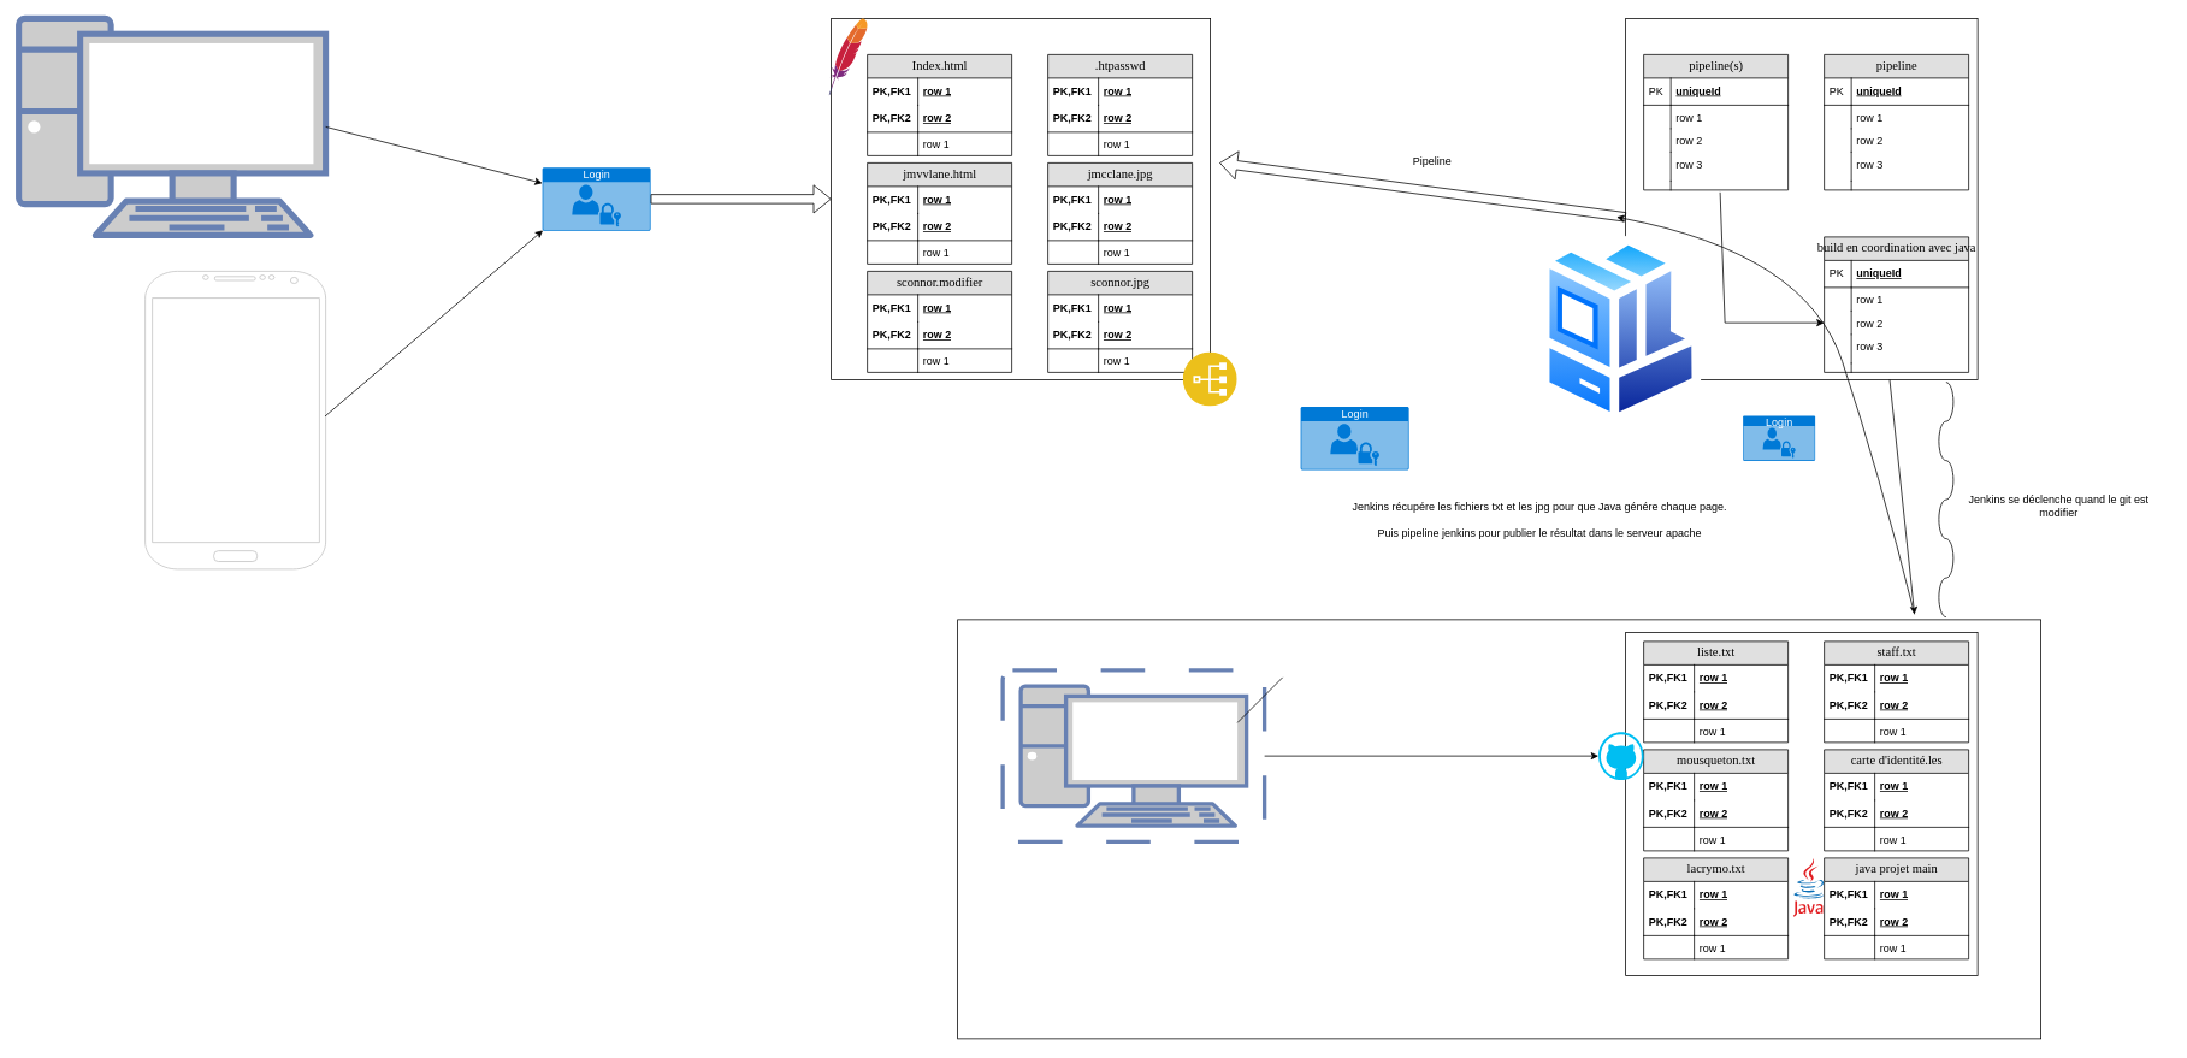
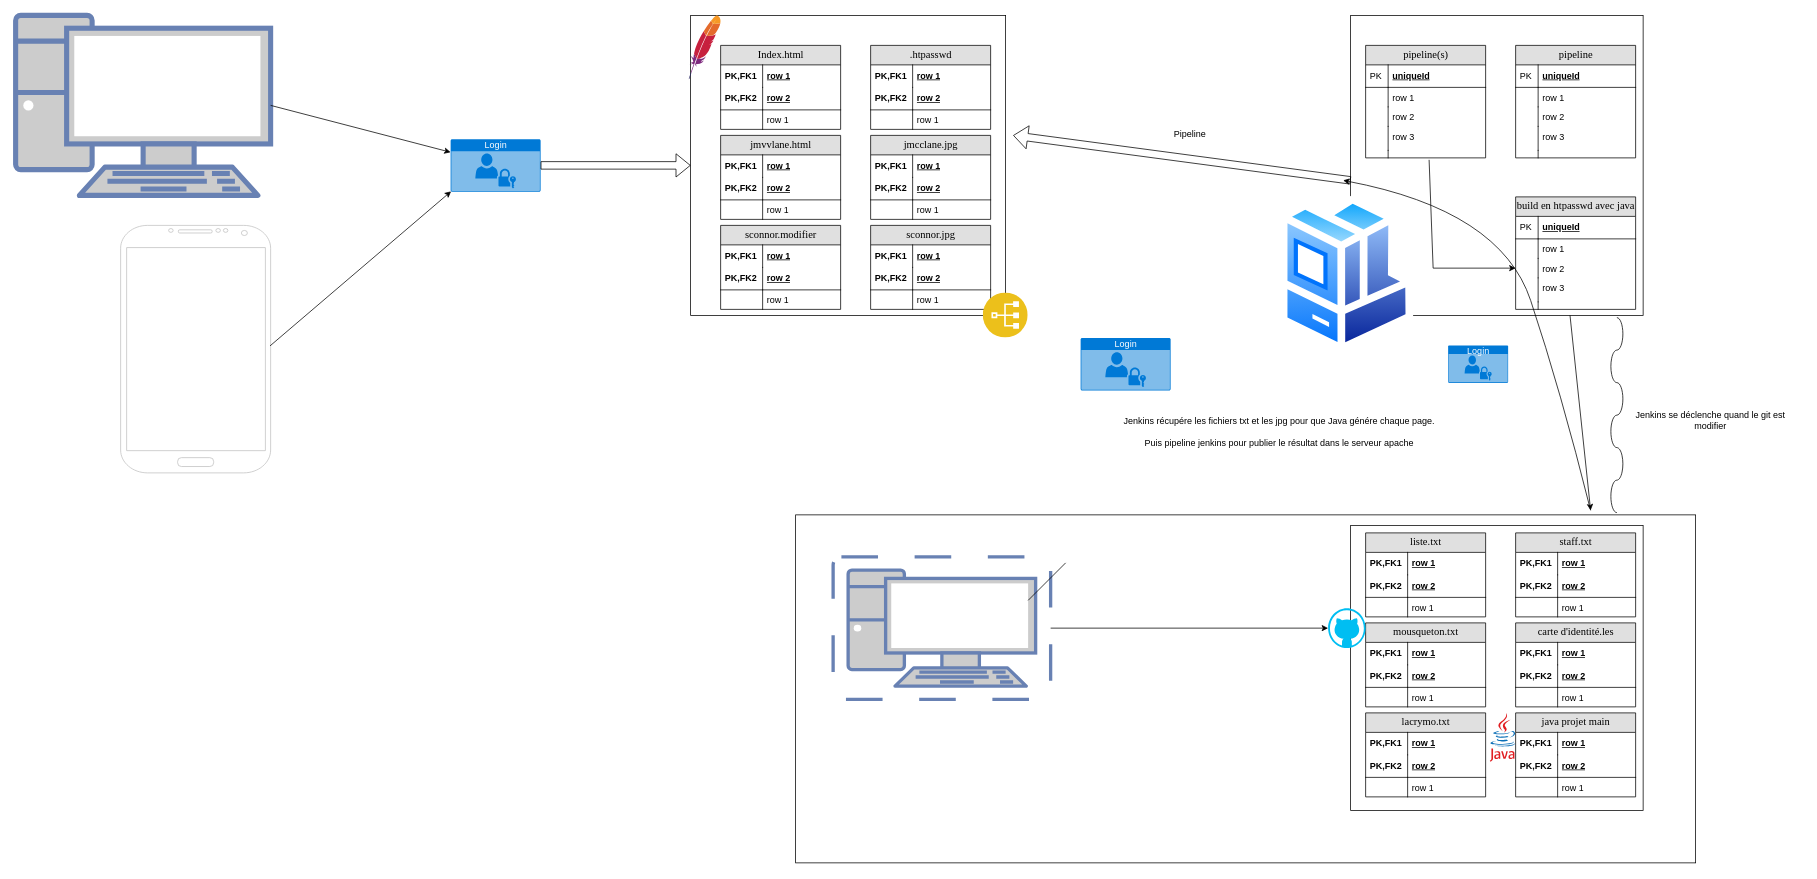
- <mxCell id="35" value="build en coordination avec java" style="swimlane;html=1;fontStyle=0;childLayout=stackLayout;horizontal=1;startSize=26;fillColor=#e0e0e0;horizontalStack=0;resizeParent=1;resizeLast=0;collapsible=1;marginBottom=0;swimlaneFillColor=#ffffff;align=center;rounded=0;shadow=0;comic=0;labelBackgroundColor=none;strokeWidth=1;fontFamily=Verdana;fontSize=14;swimlaneLine=1;" parent="1" vertex="1"><mxGeometry x="2020" y="262" width="160" height="150" as="geometry" /></mxCell>
+ <mxCell id="35" value="build en htpasswd avec java" style="swimlane;html=1;fontStyle=0;childLayout=stackLayout;horizontal=1;startSize=26;fillColor=#e0e0e0;horizontalStack=0;resizeParent=1;resizeLast=0;collapsible=1;marginBottom=0;swimlaneFillColor=#ffffff;align=center;rounded=0;shadow=0;comic=0;labelBackgroundColor=none;strokeWidth=1;fontFamily=Verdana;fontSize=14;swimlaneLine=1;" parent="1" vertex="1"><mxGeometry x="2020" y="262" width="160" height="150" as="geometry" /></mxCell>
